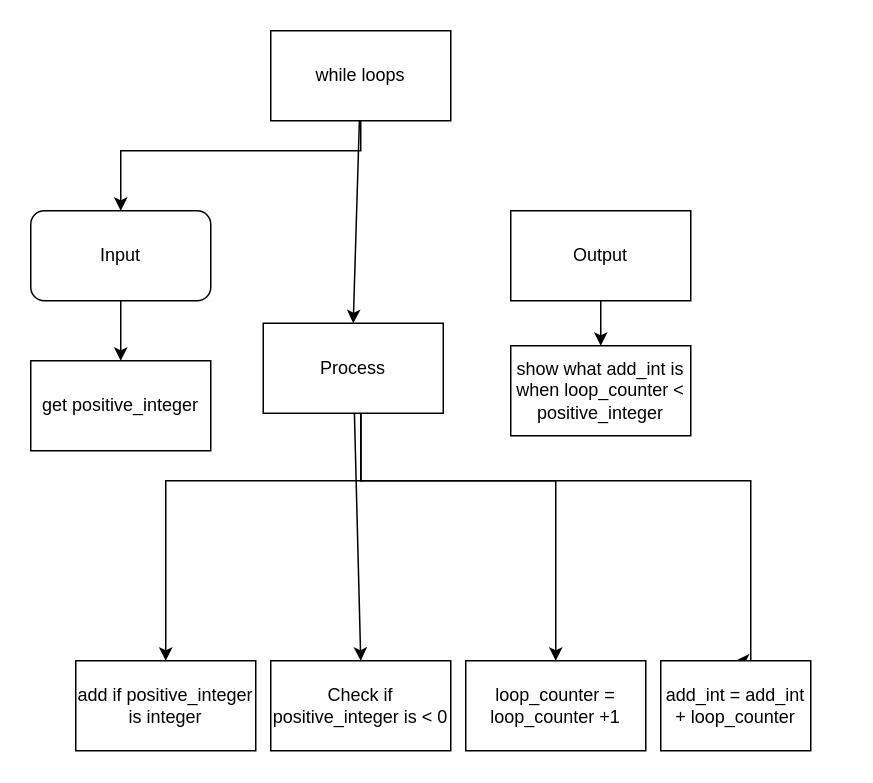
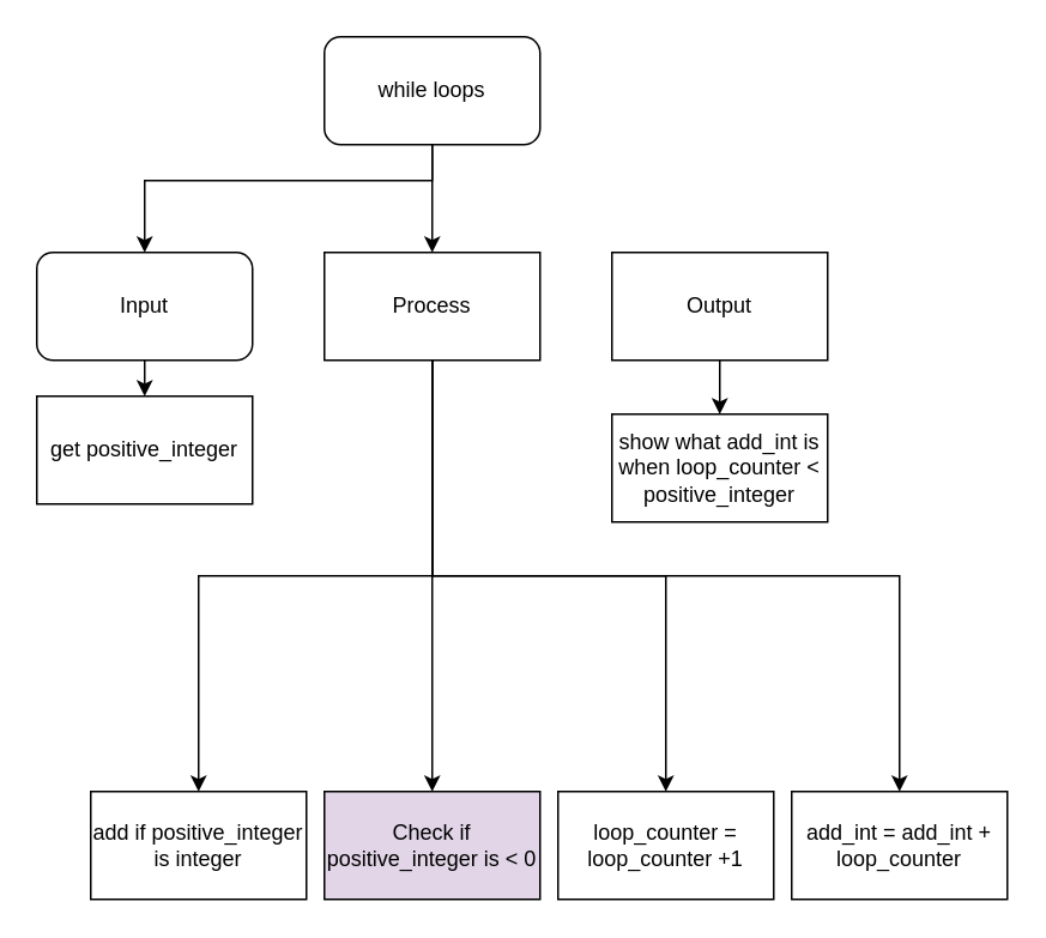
- <mxCell id="4" value="while loops" style="rounded=0;whiteSpace=wrap;html=1;" parent="1" vertex="1"><mxGeometry x="180" y="20" width="120" height="60" as="geometry" /></mxCell>
+ <mxCell id="4" value="while loops" style="whiteSpace=wrap;html=1;rounded=1;" parent="1" vertex="1"><mxGeometry x="180" y="20" width="120" height="60" as="geometry" /></mxCell>
- <mxCell id="9" value="Process" style="rounded=0;whiteSpace=wrap;html=1;" parent="1" vertex="1"><mxGeometry x="175" y="215" width="120" height="60" as="geometry" /></mxCell>
+ <mxCell id="9" value="Process" style="rounded=0;whiteSpace=wrap;html=1;" parent="1" vertex="1"><mxGeometry x="180" y="140" width="120" height="60" as="geometry" /></mxCell>
- <mxCell id="14" value="get positive_integer" style="rounded=0;whiteSpace=wrap;html=1;" parent="1" vertex="1"><mxGeometry x="20" y="240" width="120" height="60" as="geometry" /></mxCell>
+ <mxCell id="14" value="get positive_integer" style="rounded=0;whiteSpace=wrap;html=1;" parent="1" vertex="1"><mxGeometry x="20" y="220" width="120" height="60" as="geometry" /></mxCell>
- <mxCell id="17" value="Check if positive_integer is &amp;lt; 0" style="rounded=0;whiteSpace=wrap;html=1;" parent="1" vertex="1"><mxGeometry x="180" y="440" width="120" height="60" as="geometry" /></mxCell>
+ <mxCell id="17" value="Check if positive_integer is &amp;lt; 0" style="rounded=0;whiteSpace=wrap;html=1;fillColor=#e1d5e7;" parent="1" vertex="1"><mxGeometry x="180" y="440" width="120" height="60" as="geometry" /></mxCell>
- <mxCell id="19" value="add_int = add_int + loop_counter" style="rounded=0;whiteSpace=wrap;html=1;" vertex="1" parent="1"><mxGeometry x="440" y="440" width="100" height="60" as="geometry" /></mxCell>
+ <mxCell id="19" value="add_int = add_int + loop_counter" style="rounded=0;whiteSpace=wrap;html=1;" vertex="1" parent="1"><mxGeometry x="440" y="440" width="120" height="60" as="geometry" /></mxCell>
